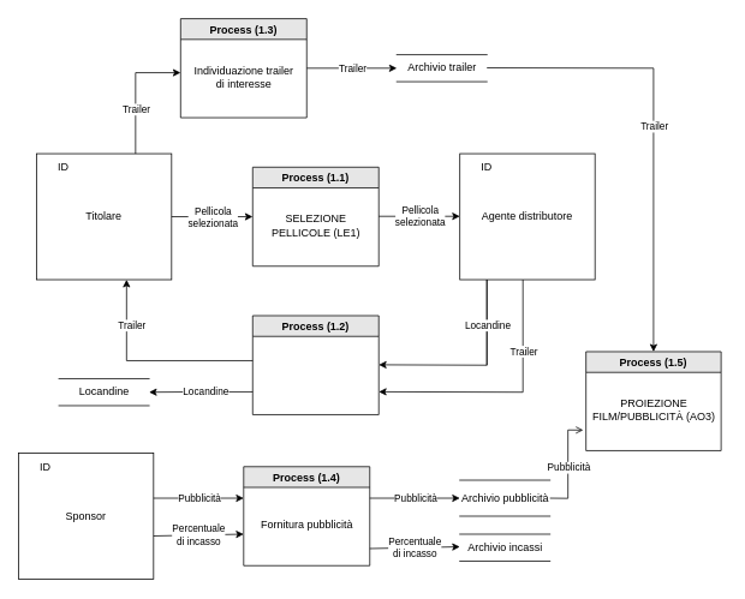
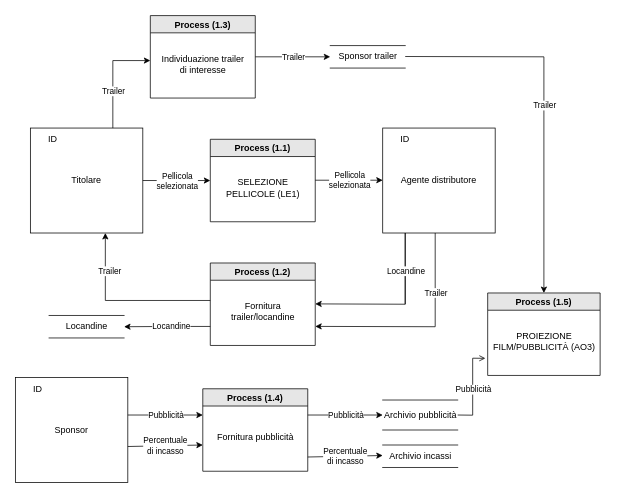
- <mxCell id="2" value="Archivio trailer" style="html=1;dashed=0;whitespace=wrap;shape=partialRectangle;right=0;left=0;" parent="1" vertex="1"><mxGeometry x="440" y="60" width="100" height="30" as="geometry" /></mxCell>
+ <mxCell id="2" value="Sponsor trailer" style="html=1;dashed=0;whitespace=wrap;shape=partialRectangle;right=0;left=0;" parent="1" vertex="1"><mxGeometry x="440" y="60" width="100" height="30" as="geometry" /></mxCell>
+ <mxCell id="18" value="Fornitura&lt;br&gt;trailer/locandine" style="text;html=1;align=center;verticalAlign=middle;resizable=0;points=[];autosize=1;strokeColor=none;fillColor=none;" vertex="1" parent="17"><mxGeometry x="15" y="45" width="110" height="40" as="geometry" /></mxCell>
